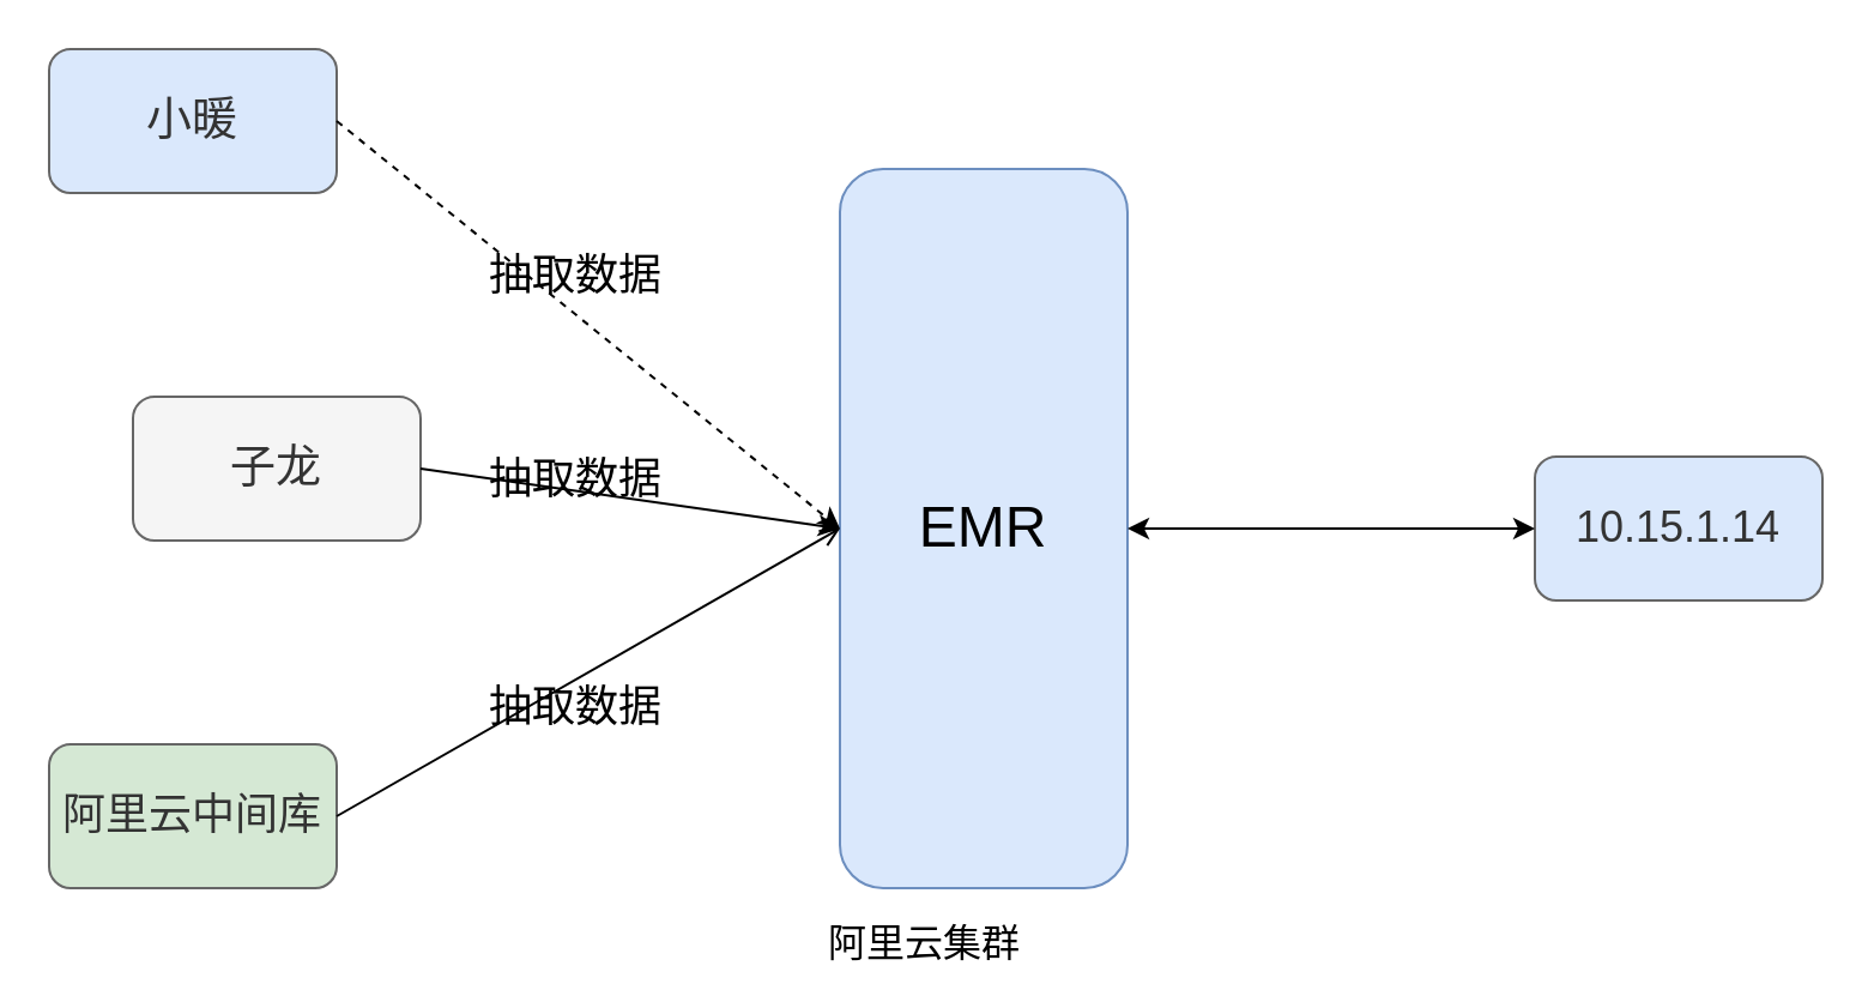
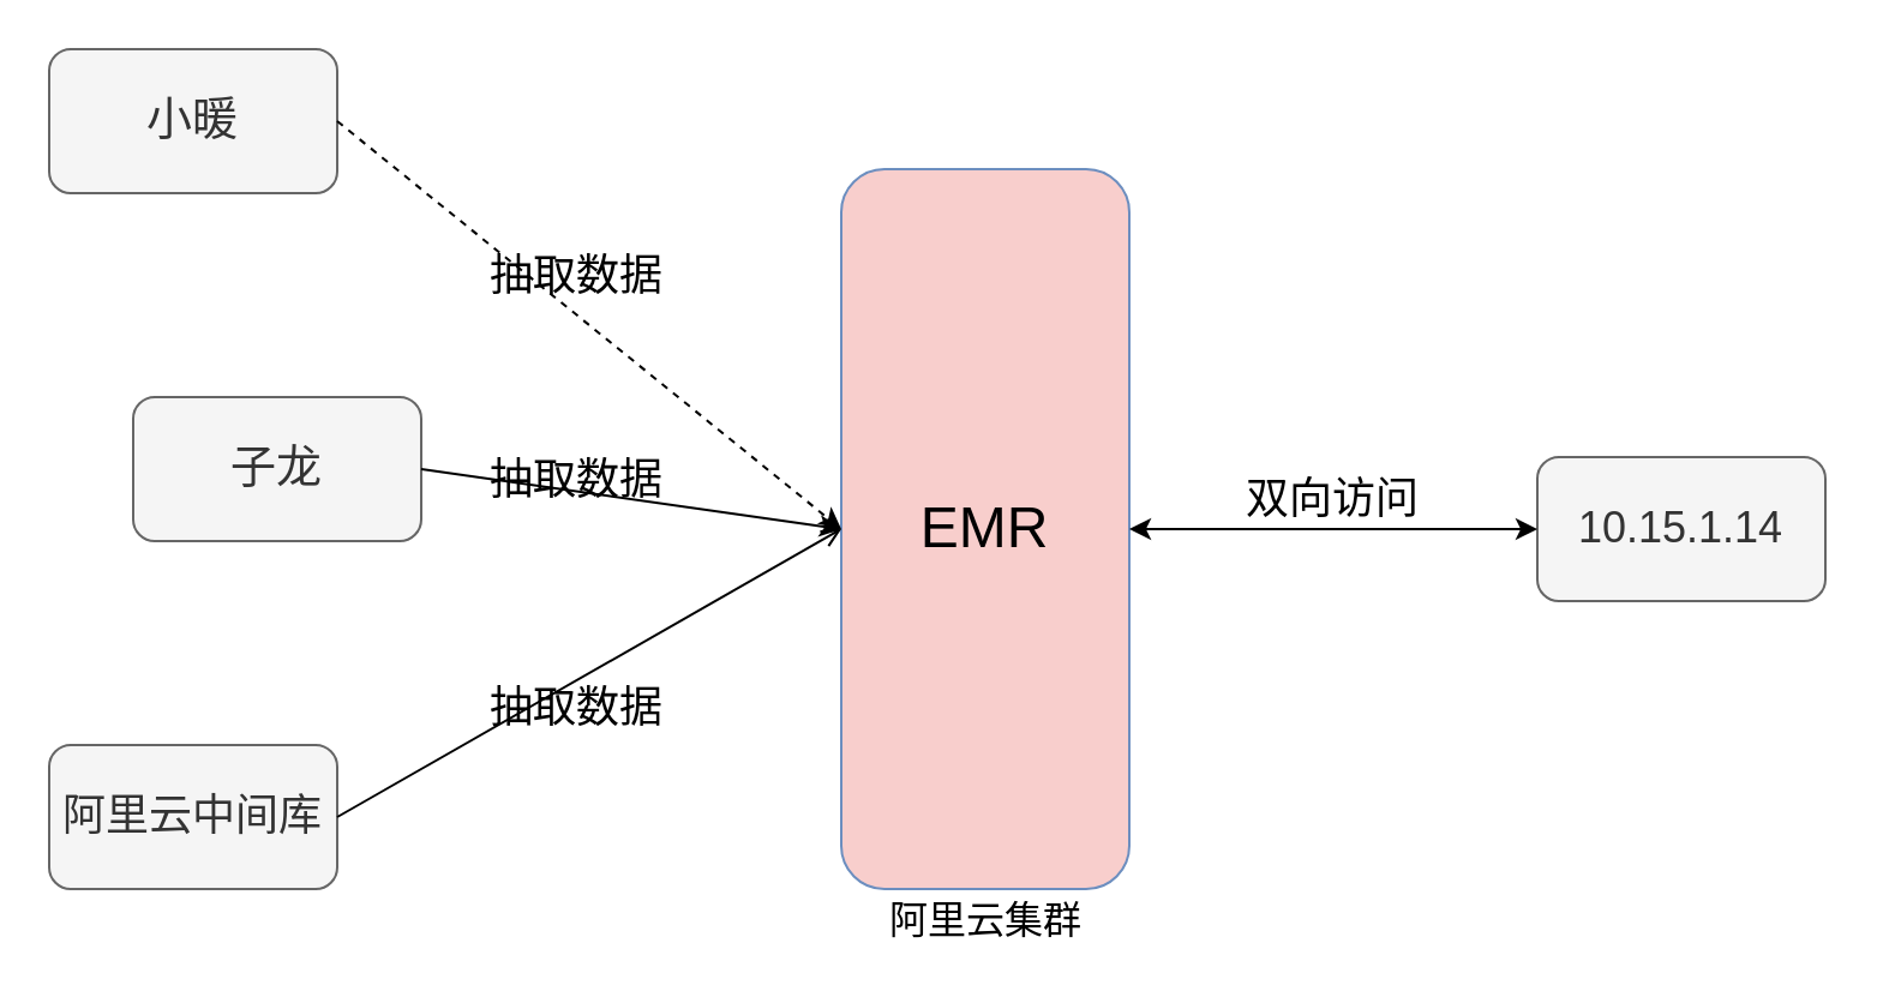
- <mxCell id="3" value="&lt;font style=&quot;font-size: 19px&quot;&gt;小暖&lt;/font&gt;" style="rounded=1;whiteSpace=wrap;html=1;fillColor=#dae8fc;strokeColor=#666666;fontColor=#333333;" vertex="1" parent="1"><mxGeometry x="20" y="20" width="120" height="60" as="geometry" /></mxCell>
+ <mxCell id="3" value="&lt;font style=&quot;font-size: 19px&quot;&gt;小暖&lt;/font&gt;" style="rounded=1;whiteSpace=wrap;html=1;fillColor=#f5f5f5;strokeColor=#666666;fontColor=#333333;" vertex="1" parent="1"><mxGeometry x="20" y="20" width="120" height="60" as="geometry" /></mxCell>
+ <mxCell id="11" value="&lt;font style=&quot;font-size: 18px&quot;&gt;双向访问&lt;/font&gt;" style="text;html=1;strokeColor=none;fillColor=none;align=center;verticalAlign=middle;whiteSpace=wrap;rounded=0;" vertex="1" parent="1"><mxGeometry x="500" y="195" width="110" height="25" as="geometry" /></mxCell>
- <mxCell id="2" value="&lt;font style=&quot;font-size: 24px&quot;&gt;EMR&lt;/font&gt;" style="rounded=1;whiteSpace=wrap;html=1;fillColor=#dae8fc;strokeColor=#6c8ebf;" vertex="1" parent="1"><mxGeometry x="350" y="70" width="120" height="300" as="geometry" /></mxCell>
+ <mxCell id="2" value="&lt;font style=&quot;font-size: 24px&quot;&gt;EMR&lt;/font&gt;" style="rounded=1;whiteSpace=wrap;html=1;fillColor=#f8cecc;strokeColor=#6c8ebf;" vertex="1" parent="1"><mxGeometry x="350" y="70" width="120" height="300" as="geometry" /></mxCell>
- <mxCell id="9" value="&lt;font style=&quot;font-size: 18px&quot;&gt;10.15.1.14&lt;/font&gt;" style="rounded=1;whiteSpace=wrap;html=1;fillColor=#dae8fc;strokeColor=#666666;fontColor=#333333;" vertex="1" parent="1"><mxGeometry x="640" y="190" width="120" height="60" as="geometry" /></mxCell>
+ <mxCell id="9" value="&lt;font style=&quot;font-size: 18px&quot;&gt;10.15.1.14&lt;/font&gt;" style="rounded=1;whiteSpace=wrap;html=1;fillColor=#f5f5f5;strokeColor=#666666;fontColor=#333333;" vertex="1" parent="1"><mxGeometry x="640" y="190" width="120" height="60" as="geometry" /></mxCell>
- <mxCell id="5" value="&lt;font style=&quot;font-size: 18px&quot;&gt;阿里云中间库&lt;/font&gt;" style="rounded=1;whiteSpace=wrap;html=1;fillColor=#d5e8d4;strokeColor=#666666;fontColor=#333333;" vertex="1" parent="1"><mxGeometry x="20" y="310" width="120" height="60" as="geometry" /></mxCell>
+ <mxCell id="5" value="&lt;font style=&quot;font-size: 18px&quot;&gt;阿里云中间库&lt;/font&gt;" style="rounded=1;whiteSpace=wrap;html=1;fillColor=#f5f5f5;strokeColor=#666666;fontColor=#333333;" vertex="1" parent="1"><mxGeometry x="20" y="310" width="120" height="60" as="geometry" /></mxCell>
- <mxCell id="15" value="&lt;font style=&quot;font-size: 16px&quot;&gt;阿里云集群&lt;/font&gt;" style="text;html=1;strokeColor=none;fillColor=none;align=center;verticalAlign=middle;whiteSpace=wrap;rounded=0;" vertex="1" parent="1"><mxGeometry x="328.5" y="380" width="113" height="26" as="geometry" /></mxCell>
+ <mxCell id="15" value="&lt;font style=&quot;font-size: 16px&quot;&gt;阿里云集群&lt;/font&gt;" style="text;html=1;strokeColor=none;fillColor=none;align=center;verticalAlign=middle;whiteSpace=wrap;rounded=0;" vertex="1" parent="1"><mxGeometry x="353.5" y="370" width="113" height="26" as="geometry" /></mxCell>
